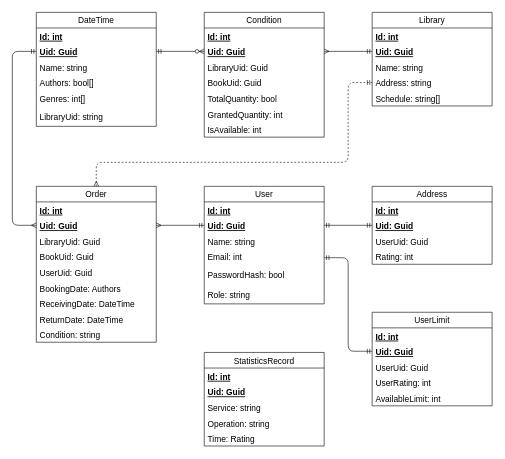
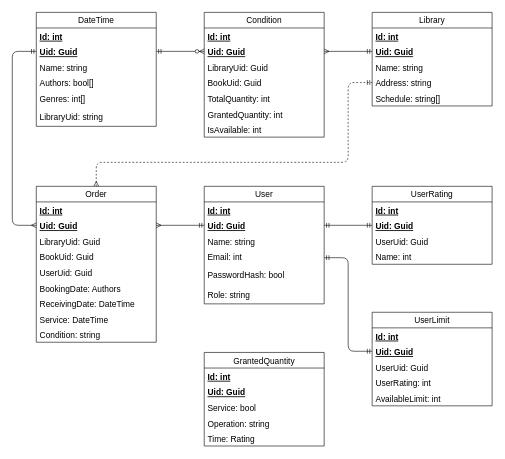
- <mxCell id="54" value="TotalQuantity: bool" style="text;strokeColor=none;fillColor=none;align=left;verticalAlign=top;spacingLeft=4;spacingRight=4;overflow=hidden;rotatable=0;points=[[0,0.5],[1,0.5]];portConstraint=eastwest;fontStyle=0;fontSize=14;" parent="49" vertex="1"><mxGeometry y="130" width="200" height="26" as="geometry" /></mxCell>
+ <mxCell id="54" value="TotalQuantity: int" style="text;strokeColor=none;fillColor=none;align=left;verticalAlign=top;spacingLeft=4;spacingRight=4;overflow=hidden;rotatable=0;points=[[0,0.5],[1,0.5]];portConstraint=eastwest;fontStyle=0;fontSize=14;" parent="49" vertex="1"><mxGeometry y="130" width="200" height="26" as="geometry" /></mxCell>
- <mxCell id="2" value="Address" style="swimlane;fontStyle=0;childLayout=stackLayout;horizontal=1;startSize=26;horizontalStack=0;resizeParent=1;resizeParentMax=0;resizeLast=0;collapsible=1;marginBottom=0;fontSize=14;fillColor=none;" parent="1" vertex="1"><mxGeometry x="620" y="310" width="200" height="130" as="geometry" /></mxCell>
+ <mxCell id="2" value="UserRating" style="swimlane;fontStyle=0;childLayout=stackLayout;horizontal=1;startSize=26;horizontalStack=0;resizeParent=1;resizeParentMax=0;resizeLast=0;collapsible=1;marginBottom=0;fontSize=14;fillColor=none;" parent="1" vertex="1"><mxGeometry x="620" y="310" width="200" height="130" as="geometry" /></mxCell>
- <mxCell id="6" value="Rating: int" style="text;strokeColor=none;fillColor=none;align=left;verticalAlign=top;spacingLeft=4;spacingRight=4;overflow=hidden;rotatable=0;points=[[0,0.5],[1,0.5]];portConstraint=eastwest;fontSize=14;" parent="2" vertex="1"><mxGeometry y="104" width="200" height="26" as="geometry" /></mxCell>
+ <mxCell id="6" value="Name: int" style="text;strokeColor=none;fillColor=none;align=left;verticalAlign=top;spacingLeft=4;spacingRight=4;overflow=hidden;rotatable=0;points=[[0,0.5],[1,0.5]];portConstraint=eastwest;fontSize=14;" parent="2" vertex="1"><mxGeometry y="104" width="200" height="26" as="geometry" /></mxCell>
- <mxCell id="15" value="ReturnDate: DateTime" style="text;strokeColor=none;fillColor=none;align=left;verticalAlign=top;spacingLeft=4;spacingRight=4;overflow=hidden;rotatable=0;points=[[0,0.5],[1,0.5]];portConstraint=eastwest;fontSize=14;" parent="7" vertex="1"><mxGeometry y="208" width="200" height="26" as="geometry" /></mxCell>
+ <mxCell id="15" value="Service: DateTime" style="text;strokeColor=none;fillColor=none;align=left;verticalAlign=top;spacingLeft=4;spacingRight=4;overflow=hidden;rotatable=0;points=[[0,0.5],[1,0.5]];portConstraint=eastwest;fontSize=14;" parent="7" vertex="1"><mxGeometry y="208" width="200" height="26" as="geometry" /></mxCell>
- <mxCell id="43" value="StatisticsRecord" style="swimlane;fontStyle=0;childLayout=stackLayout;horizontal=1;startSize=26;horizontalStack=0;resizeParent=1;resizeParentMax=0;resizeLast=0;collapsible=1;marginBottom=0;fontSize=14;fillColor=none;" parent="1" vertex="1"><mxGeometry x="340" y="587" width="200" height="156" as="geometry" /></mxCell>
+ <mxCell id="43" value="GrantedQuantity" style="swimlane;fontStyle=0;childLayout=stackLayout;horizontal=1;startSize=26;horizontalStack=0;resizeParent=1;resizeParentMax=0;resizeLast=0;collapsible=1;marginBottom=0;fontSize=14;fillColor=none;" parent="1" vertex="1"><mxGeometry x="340" y="587" width="200" height="156" as="geometry" /></mxCell>
- <mxCell id="46" value="Service: string" style="text;strokeColor=none;fillColor=none;align=left;verticalAlign=top;spacingLeft=4;spacingRight=4;overflow=hidden;rotatable=0;points=[[0,0.5],[1,0.5]];portConstraint=eastwest;fontSize=14;" parent="43" vertex="1"><mxGeometry y="78" width="200" height="26" as="geometry" /></mxCell>
+ <mxCell id="46" value="Service: bool" style="text;strokeColor=none;fillColor=none;align=left;verticalAlign=top;spacingLeft=4;spacingRight=4;overflow=hidden;rotatable=0;points=[[0,0.5],[1,0.5]];portConstraint=eastwest;fontSize=14;" parent="43" vertex="1"><mxGeometry y="78" width="200" height="26" as="geometry" /></mxCell>
